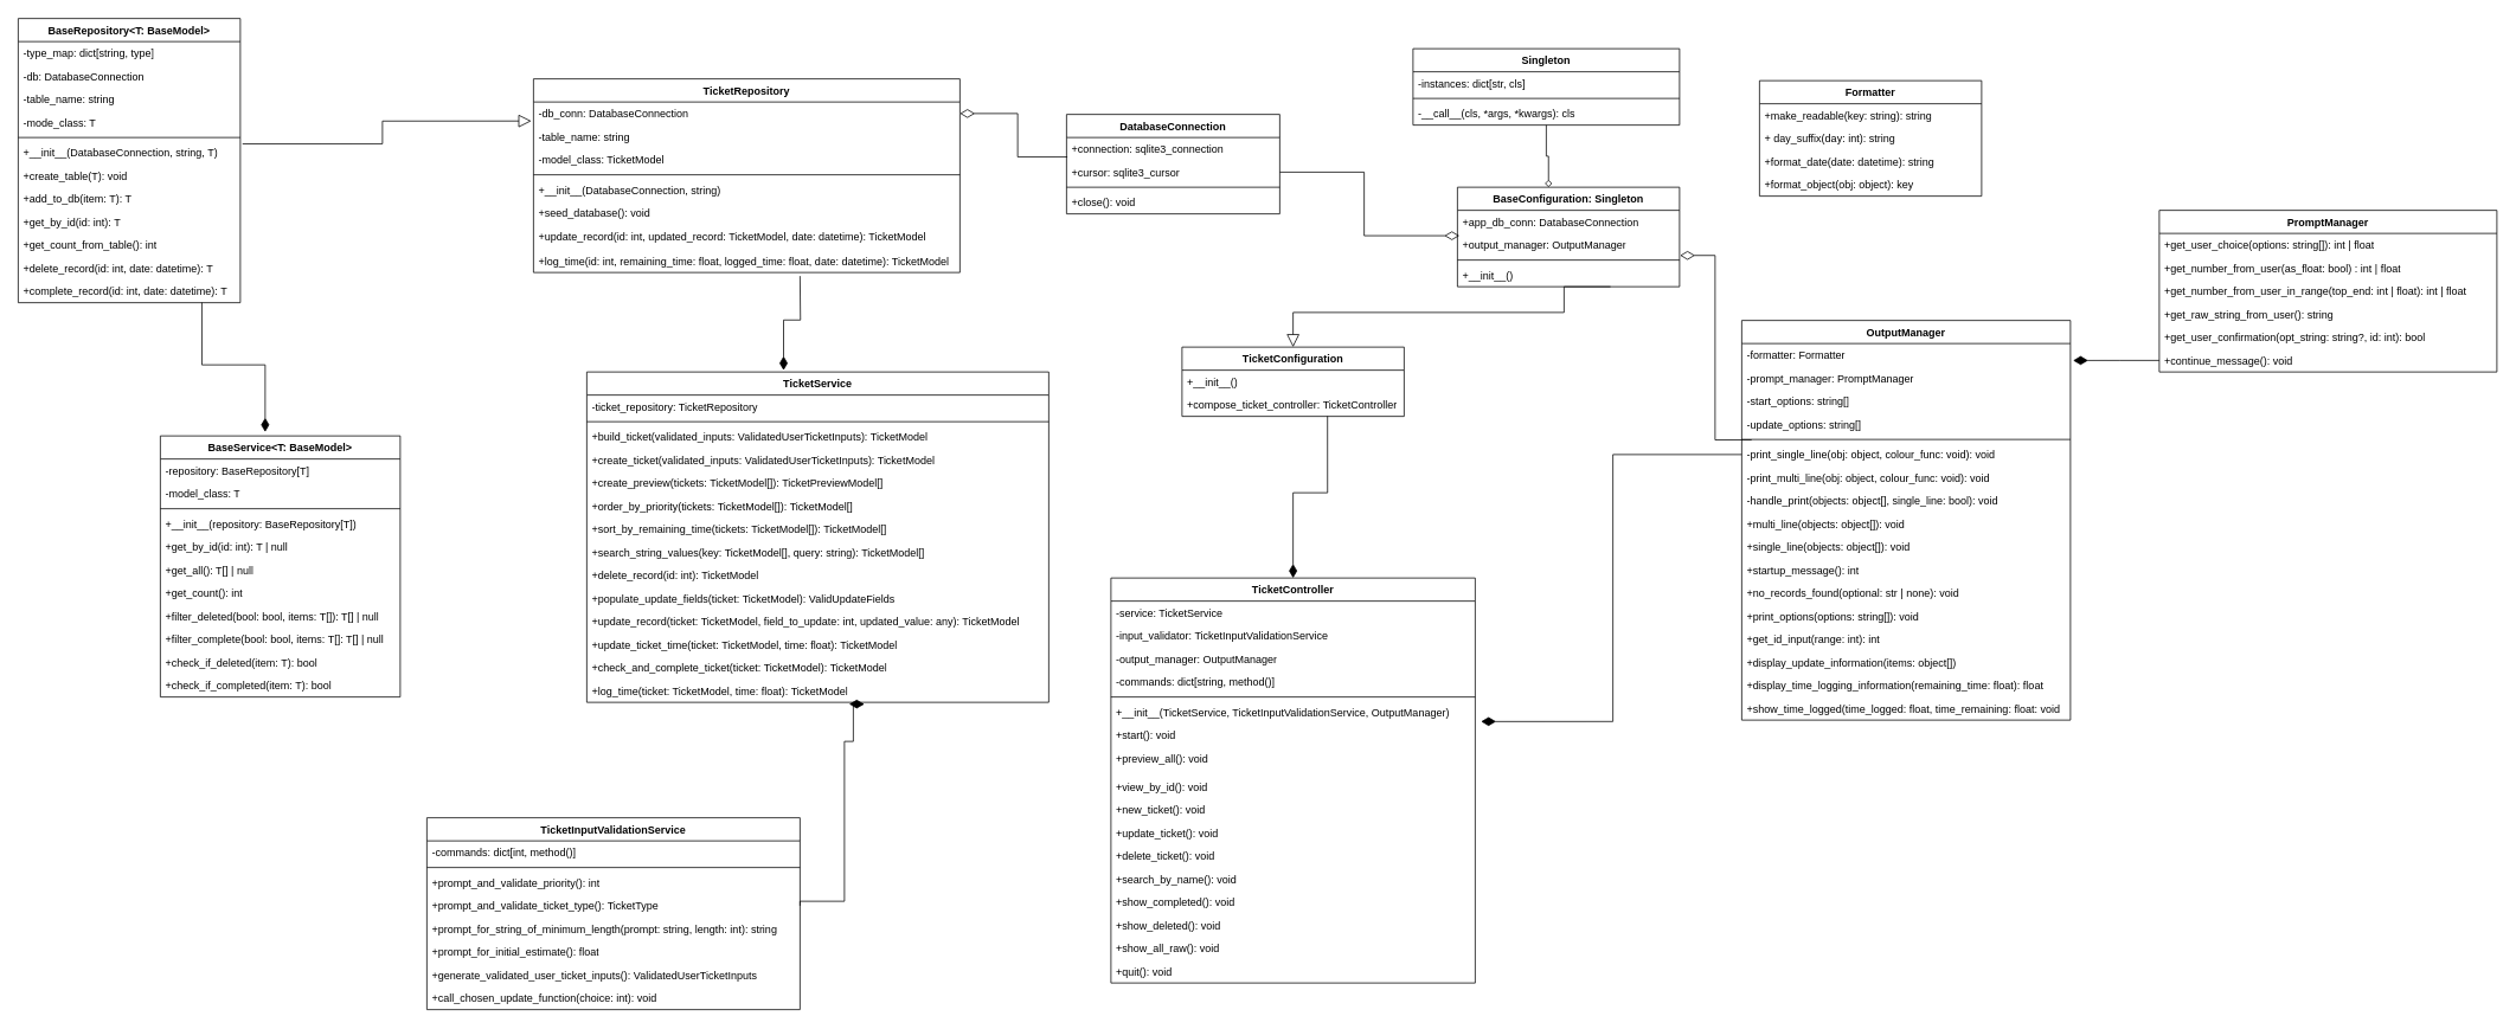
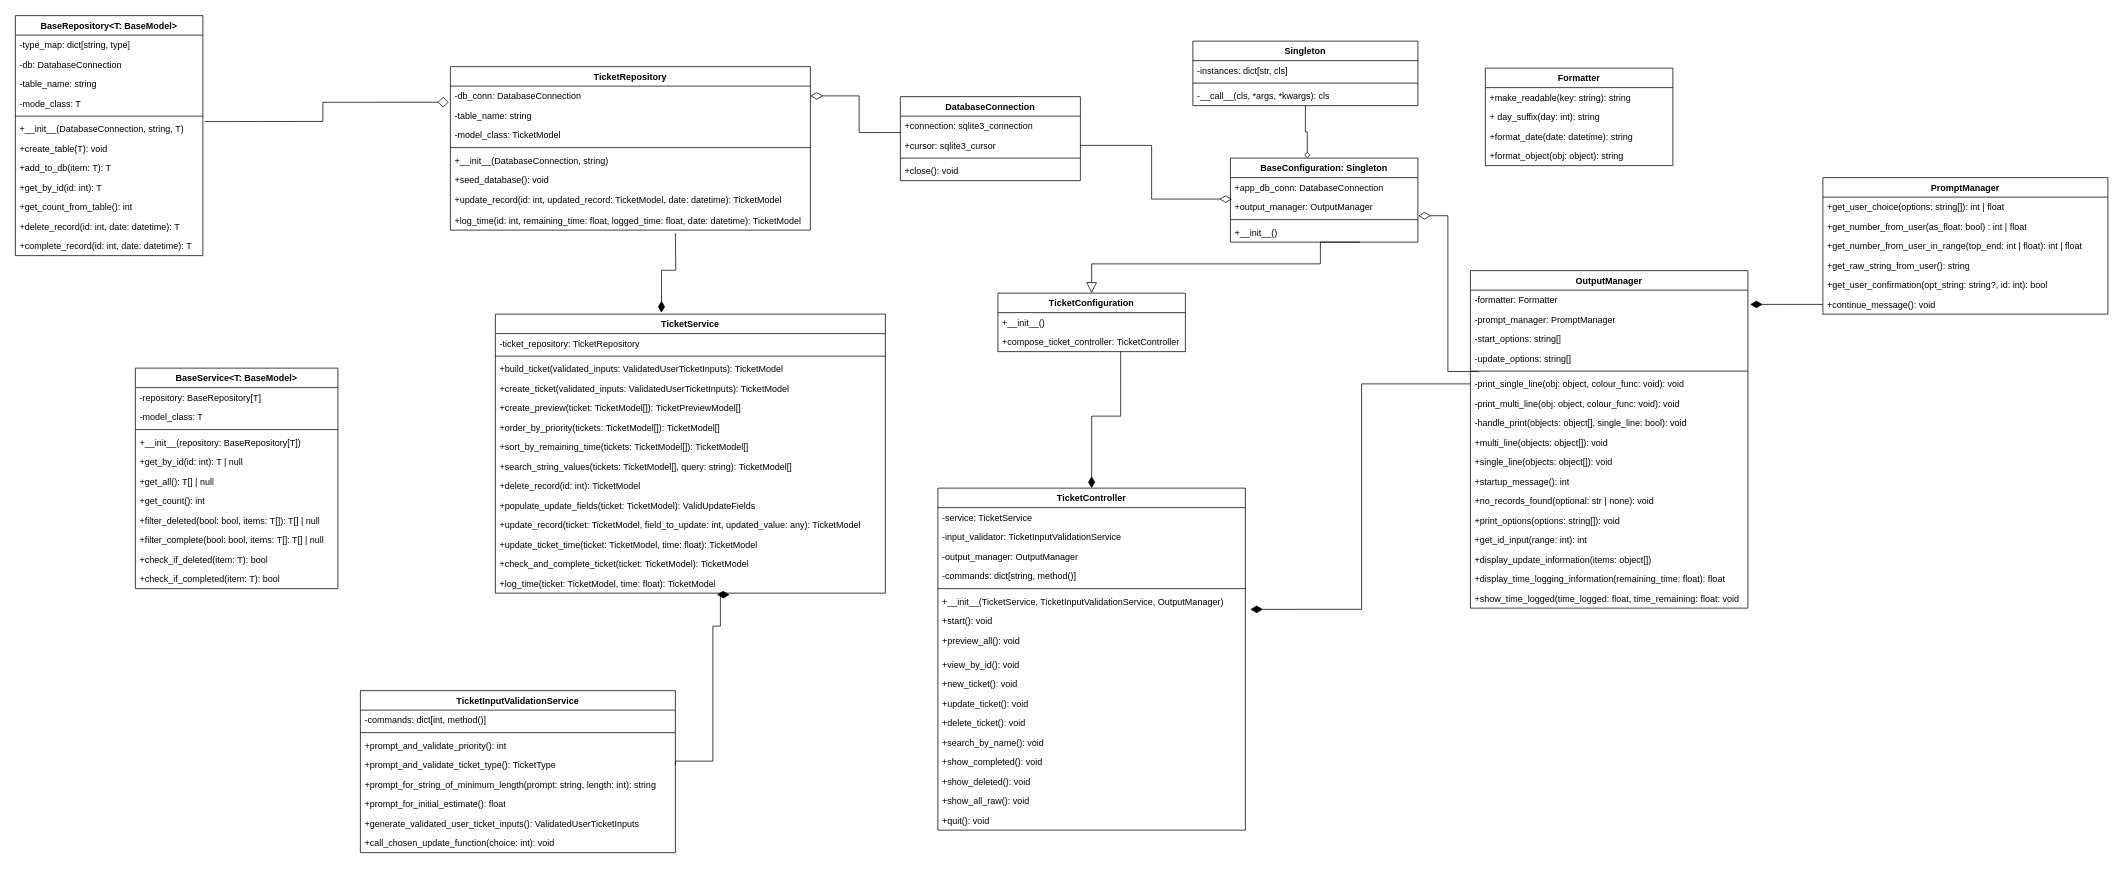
- <mxCell id="133" style="edgeStyle=orthogonalEdgeStyle;rounded=0;orthogonalLoop=1;jettySize=auto;html=1;entryX=-0.005;entryY=0.825;entryDx=0;entryDy=0;exitX=1.01;exitY=0.121;exitDx=0;exitDy=0;endArrow=block;endFill=0;endSize=12;entryPerimeter=0;exitPerimeter=0;" edge="1" parent="1" source="103" target="89"><mxGeometry relative="1" as="geometry"><mxPoint x="980" y="132.5" as="sourcePoint" /><mxPoint x="1120" y="132.5" as="targetPoint" /></mxGeometry></mxCell>
+ <mxCell id="133" style="edgeStyle=orthogonalEdgeStyle;rounded=0;orthogonalLoop=1;jettySize=auto;html=1;entryX=-0.005;entryY=0.825;entryDx=0;entryDy=0;exitX=1.01;exitY=0.121;exitDx=0;exitDy=0;endArrow=diamond;endFill=0;endSize=12;entryPerimeter=0;exitPerimeter=0;" edge="1" parent="1" source="103" target="89"><mxGeometry relative="1" as="geometry"><mxPoint x="980" y="132.5" as="sourcePoint" /><mxPoint x="1120" y="132.5" as="targetPoint" /></mxGeometry></mxCell>
- <mxCell id="55" value="+format_object(obj: object): key" style="text;strokeColor=none;fillColor=none;align=left;verticalAlign=top;spacingLeft=4;spacingRight=4;overflow=hidden;rotatable=0;points=[[0,0.5],[1,0.5]];portConstraint=eastwest;whiteSpace=wrap;html=1;" vertex="1" parent="51"><mxGeometry y="104" width="250" height="26" as="geometry" /></mxCell>
+ <mxCell id="55" value="+format_object(obj: object): string" style="text;strokeColor=none;fillColor=none;align=left;verticalAlign=top;spacingLeft=4;spacingRight=4;overflow=hidden;rotatable=0;points=[[0,0.5],[1,0.5]];portConstraint=eastwest;whiteSpace=wrap;html=1;" vertex="1" parent="51"><mxGeometry y="104" width="250" height="26" as="geometry" /></mxCell>
- <mxCell id="136" style="edgeStyle=orthogonalEdgeStyle;rounded=0;orthogonalLoop=1;jettySize=auto;html=1;exitX=0.827;exitY=0.992;exitDx=0;exitDy=0;entryX=0.437;entryY=-0.015;entryDx=0;entryDy=0;endArrow=diamondThin;endFill=1;endSize=13;exitPerimeter=0;entryPerimeter=0;" edge="1" parent="1" source="109" target="110"><mxGeometry relative="1" as="geometry"><mxPoint x="445" y="261" as="sourcePoint" /><mxPoint x="435" y="440" as="targetPoint" /></mxGeometry></mxCell>
- <mxCell id="78" value="+create_preview(tickets: TicketModel[]): TicketPreviewModel[]" style="text;strokeColor=none;fillColor=none;align=left;verticalAlign=top;spacingLeft=4;spacingRight=4;overflow=hidden;rotatable=0;points=[[0,0.5],[1,0.5]];portConstraint=eastwest;whiteSpace=wrap;html=1;" vertex="1" parent="73"><mxGeometry y="112" width="520" height="26" as="geometry" /></mxCell>
+ <mxCell id="78" value="+create_preview(ticket: TicketModel[]): TicketPreviewModel[]" style="text;strokeColor=none;fillColor=none;align=left;verticalAlign=top;spacingLeft=4;spacingRight=4;overflow=hidden;rotatable=0;points=[[0,0.5],[1,0.5]];portConstraint=eastwest;whiteSpace=wrap;html=1;" vertex="1" parent="73"><mxGeometry y="112" width="520" height="26" as="geometry" /></mxCell>
- <mxCell id="81" value="+search_string_values(key: TicketModel[], query: string): TicketModel[]" style="text;strokeColor=none;fillColor=none;align=left;verticalAlign=top;spacingLeft=4;spacingRight=4;overflow=hidden;rotatable=0;points=[[0,0.5],[1,0.5]];portConstraint=eastwest;whiteSpace=wrap;html=1;" vertex="1" parent="73"><mxGeometry y="190" width="520" height="26" as="geometry" /></mxCell>
+ <mxCell id="81" value="+search_string_values(tickets: TicketModel[], query: string): TicketModel[]" style="text;strokeColor=none;fillColor=none;align=left;verticalAlign=top;spacingLeft=4;spacingRight=4;overflow=hidden;rotatable=0;points=[[0,0.5],[1,0.5]];portConstraint=eastwest;whiteSpace=wrap;html=1;" vertex="1" parent="73"><mxGeometry y="190" width="520" height="26" as="geometry" /></mxCell>
